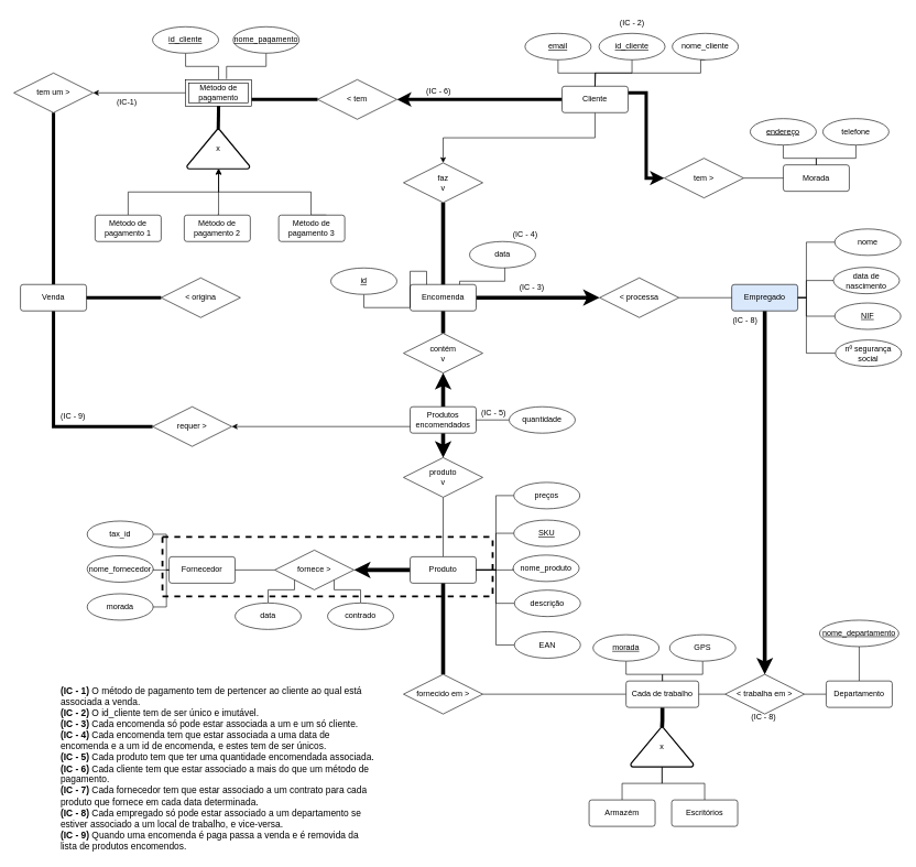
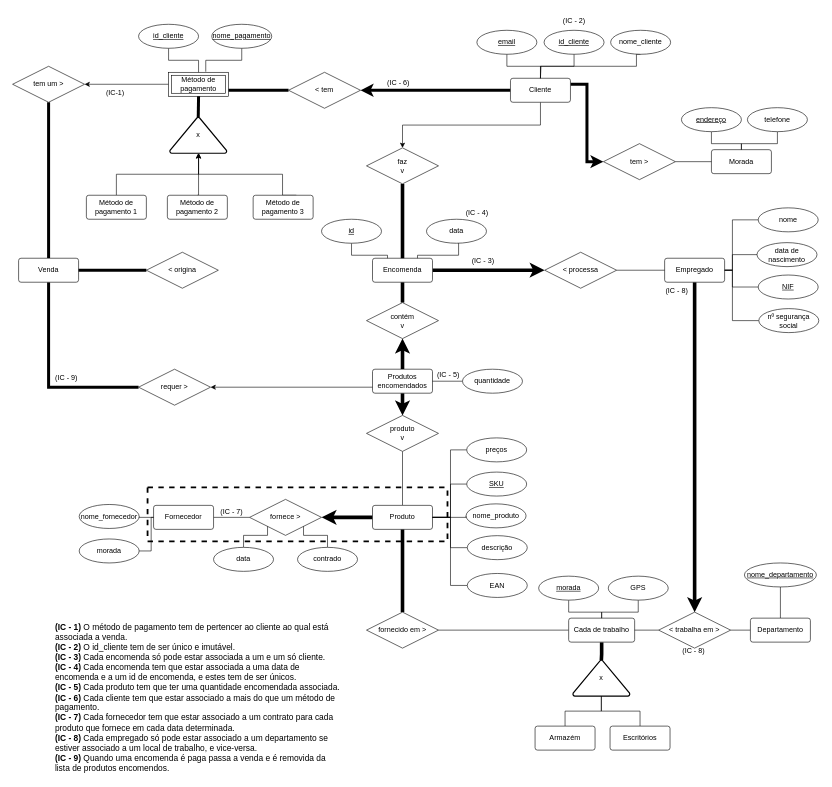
- <mxCell id="18" value="id" style="ellipse;whiteSpace=wrap;html=1;align=center;fontStyle=4;" parent="1" vertex="1"><mxGeometry x="500" y="405" width="100" height="40" as="geometry" /></mxCell>
+ <mxCell id="18" value="id" style="ellipse;whiteSpace=wrap;html=1;align=center;fontStyle=4;" parent="1" vertex="1"><mxGeometry x="535" y="365" width="100" height="40" as="geometry" /></mxCell>
- <mxCell id="97" value="Empregado" style="rounded=1;arcSize=10;whiteSpace=wrap;html=1;align=center;fillColor=#dae8fc;" parent="1" vertex="1"><mxGeometry x="1107" y="430" width="100" height="40" as="geometry" /></mxCell>
+ <mxCell id="97" value="Empregado" style="rounded=1;arcSize=10;whiteSpace=wrap;html=1;align=center;" parent="1" vertex="1"><mxGeometry x="1107" y="430" width="100" height="40" as="geometry" /></mxCell>
- <mxCell id="46" value="tax_id" style="ellipse;whiteSpace=wrap;html=1;align=center;" parent="1" vertex="1"><mxGeometry x="131" y="788" width="100" height="40" as="geometry" /></mxCell>
- <mxCell id="44" style="edgeStyle=orthogonalEdgeStyle;rounded=0;orthogonalLoop=1;jettySize=auto;html=1;entryX=1;entryY=0.5;entryDx=0;entryDy=0;endArrow=none;endFill=0;" parent="1" source="45" target="46" edge="1"><mxGeometry relative="1" as="geometry"><Array as="points"><mxPoint x="251" y="862" /><mxPoint x="251" y="808" /></Array><mxPoint x="260" y="860" as="sourcePoint" /></mxGeometry></mxCell>
+ <mxCell id="56" value="(IC - 7)" style="text;html=1;align=center;verticalAlign=middle;resizable=0;points=[];autosize=1;strokeColor=none;fillColor=none;" parent="55" vertex="1"><mxGeometry x="110" y="26" width="60" height="30" as="geometry" /></mxCell>
